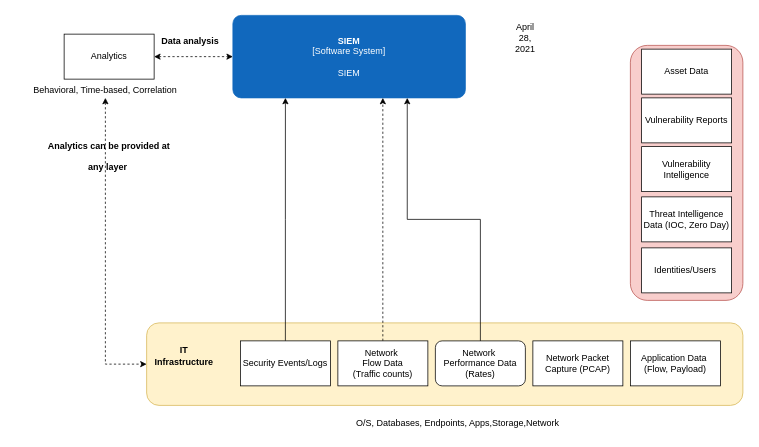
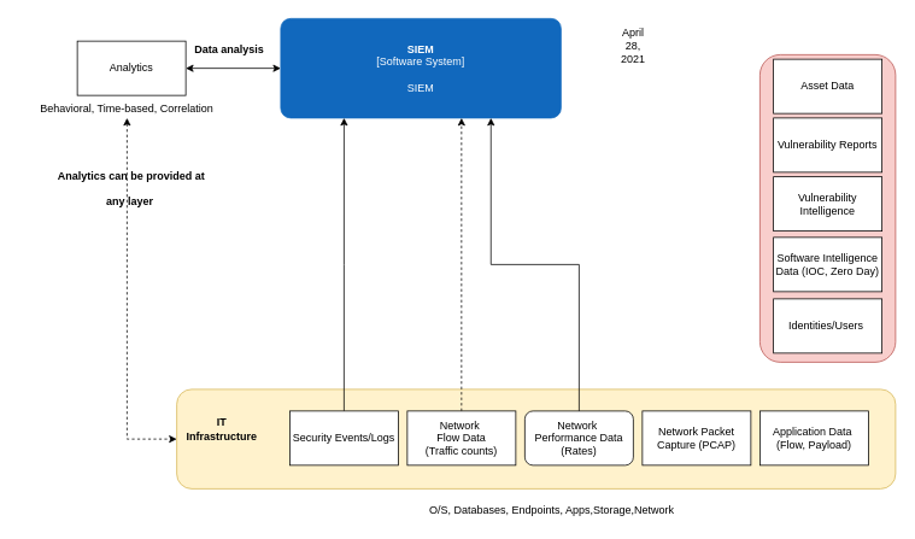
- <mxCell id="11" style="edgeStyle=orthogonalEdgeStyle;rounded=0;orthogonalLoop=1;jettySize=auto;html=1;startArrow=classic;startFill=1;dashed=1;" parent="1" source="13" target="4" edge="1"><mxGeometry relative="1" as="geometry" /></mxCell>
+ <mxCell id="11" style="edgeStyle=orthogonalEdgeStyle;rounded=0;orthogonalLoop=1;jettySize=auto;html=1;startArrow=classic;startFill=1;" parent="1" source="13" target="4" edge="1"><mxGeometry relative="1" as="geometry" /></mxCell>
- <mxCell id="25" value="Threat Intelligence Data (IOC, Zero Day)" style="rounded=0;whiteSpace=wrap;html=1;" parent="1" vertex="1"><mxGeometry x="855" y="262" width="120" height="60" as="geometry" /></mxCell>
+ <mxCell id="25" value="Software Intelligence Data (IOC, Zero Day)" style="rounded=0;whiteSpace=wrap;html=1;" parent="1" vertex="1"><mxGeometry x="855" y="262" width="120" height="60" as="geometry" /></mxCell>
